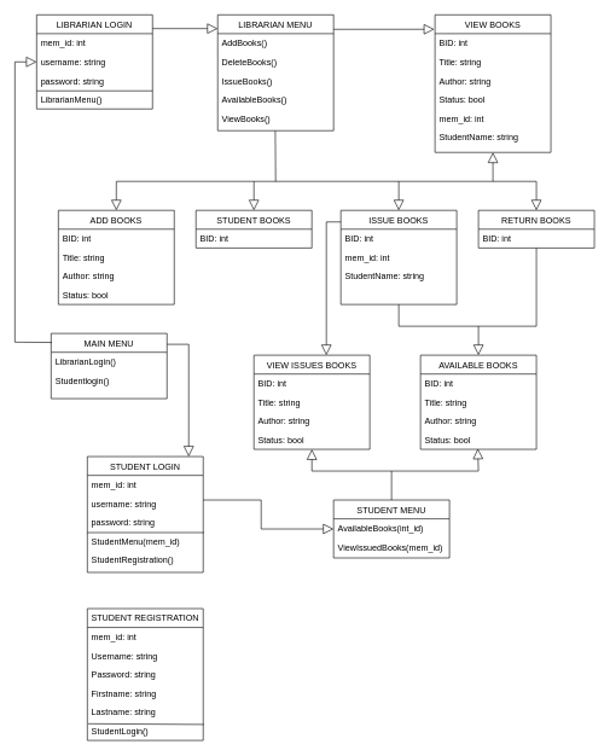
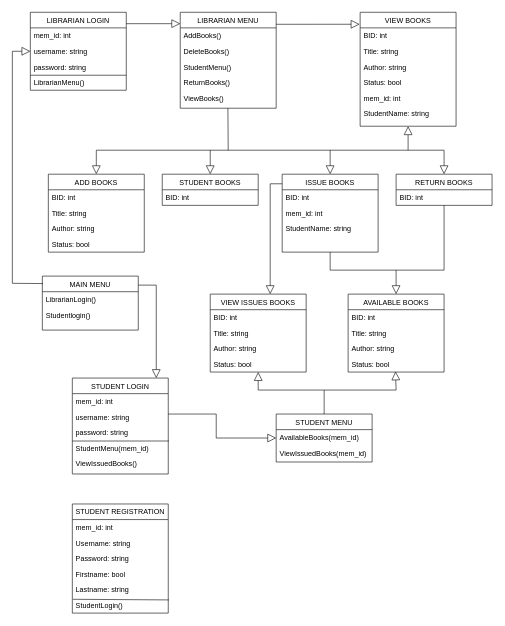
- <mxCell id="36" value="IssueBooks()" style="text;align=left;verticalAlign=top;spacingLeft=4;spacingRight=4;overflow=hidden;rotatable=0;points=[[0,0.5],[1,0.5]];portConstraint=eastwest;rounded=0;shadow=0;html=0;" parent="33" vertex="1"><mxGeometry y="78" width="160" height="26" as="geometry" /></mxCell>
+ <mxCell id="36" value="StudentMenu()" style="text;align=left;verticalAlign=top;spacingLeft=4;spacingRight=4;overflow=hidden;rotatable=0;points=[[0,0.5],[1,0.5]];portConstraint=eastwest;rounded=0;shadow=0;html=0;" parent="33" vertex="1"><mxGeometry y="78" width="160" height="26" as="geometry" /></mxCell>
- <mxCell id="37" value="AvailableBooks()" style="text;align=left;verticalAlign=top;spacingLeft=4;spacingRight=4;overflow=hidden;rotatable=0;points=[[0,0.5],[1,0.5]];portConstraint=eastwest;rounded=0;shadow=0;html=0;" parent="33" vertex="1"><mxGeometry y="104" width="160" height="26" as="geometry" /></mxCell>
+ <mxCell id="37" value="ReturnBooks()" style="text;align=left;verticalAlign=top;spacingLeft=4;spacingRight=4;overflow=hidden;rotatable=0;points=[[0,0.5],[1,0.5]];portConstraint=eastwest;rounded=0;shadow=0;html=0;" parent="33" vertex="1"><mxGeometry y="104" width="160" height="26" as="geometry" /></mxCell>
- <mxCell id="57" value="AvailableBooks(int_id)" style="text;align=left;verticalAlign=top;spacingLeft=4;spacingRight=4;overflow=hidden;rotatable=0;points=[[0,0.5],[1,0.5]];portConstraint=eastwest;" parent="56" vertex="1"><mxGeometry y="26" width="160" height="26" as="geometry" /></mxCell>
+ <mxCell id="57" value="AvailableBooks(mem_id)" style="text;align=left;verticalAlign=top;spacingLeft=4;spacingRight=4;overflow=hidden;rotatable=0;points=[[0,0.5],[1,0.5]];portConstraint=eastwest;" parent="56" vertex="1"><mxGeometry y="26" width="160" height="26" as="geometry" /></mxCell>
- <mxCell id="69" value="StudentRegistration()" style="text;align=left;verticalAlign=top;spacingLeft=4;spacingRight=4;overflow=hidden;rotatable=0;points=[[0,0.5],[1,0.5]];portConstraint=eastwest;rounded=0;shadow=0;html=0;" vertex="1" parent="63"><mxGeometry y="130" width="160" height="26" as="geometry" /></mxCell>
+ <mxCell id="69" value="ViewIssuedBooks()" style="text;align=left;verticalAlign=top;spacingLeft=4;spacingRight=4;overflow=hidden;rotatable=0;points=[[0,0.5],[1,0.5]];portConstraint=eastwest;rounded=0;shadow=0;html=0;" vertex="1" parent="63"><mxGeometry y="130" width="160" height="26" as="geometry" /></mxCell>
- <mxCell id="74" value="Firstname: string" style="text;align=left;verticalAlign=top;spacingLeft=4;spacingRight=4;overflow=hidden;rotatable=0;points=[[0,0.5],[1,0.5]];portConstraint=eastwest;rounded=0;shadow=0;html=0;" parent="70" vertex="1"><mxGeometry y="104" width="160" height="26" as="geometry" /></mxCell>
+ <mxCell id="74" value="Firstname: bool" style="text;align=left;verticalAlign=top;spacingLeft=4;spacingRight=4;overflow=hidden;rotatable=0;points=[[0,0.5],[1,0.5]];portConstraint=eastwest;rounded=0;shadow=0;html=0;" parent="70" vertex="1"><mxGeometry y="104" width="160" height="26" as="geometry" /></mxCell>
